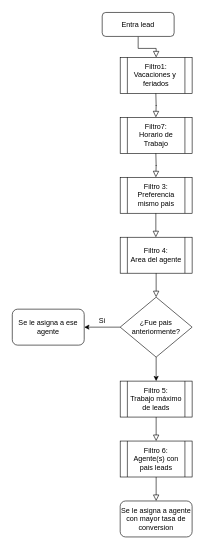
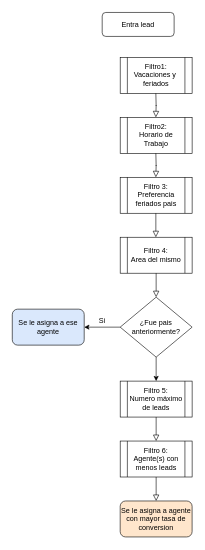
- <mxCell id="2" value="" style="rounded=0;html=1;jettySize=auto;orthogonalLoop=1;fontSize=11;endArrow=block;endFill=0;endSize=8;strokeWidth=1;shadow=0;labelBackgroundColor=none;edgeStyle=orthogonalEdgeStyle;entryX=0.5;entryY=0;entryDx=0;entryDy=0;" parent="1" source="3" target="5" edge="1"><mxGeometry relative="1" as="geometry"><mxPoint x="260" y="165" as="targetPoint" /></mxGeometry></mxCell>
- <mxCell id="6" value="Filtro7:&lt;br&gt;Horario de Trabajo" style="shape=process;whiteSpace=wrap;html=1;backgroundOutline=1;" vertex="1" parent="1"><mxGeometry x="200" y="195" width="120" height="60" as="geometry" /></mxCell>
+ <mxCell id="6" value="Filtro2:&lt;br&gt;Horario de Trabajo" style="shape=process;whiteSpace=wrap;html=1;backgroundOutline=1;" vertex="1" parent="1"><mxGeometry x="200" y="195" width="120" height="60" as="geometry" /></mxCell>
- <mxCell id="14" value="Filtro 3:&lt;br&gt;Preferencia mismo pais" style="shape=process;whiteSpace=wrap;html=1;backgroundOutline=1;" vertex="1" parent="1"><mxGeometry x="200" y="295" width="120" height="60" as="geometry" /></mxCell>
+ <mxCell id="14" value="Filtro 3:&lt;br&gt;Preferencia feriados pais" style="shape=process;whiteSpace=wrap;html=1;backgroundOutline=1;" vertex="1" parent="1"><mxGeometry x="200" y="295" width="120" height="60" as="geometry" /></mxCell>
- <mxCell id="4" value="Filtro 4:&lt;br&gt;Area del agente" style="shape=process;whiteSpace=wrap;html=1;backgroundOutline=1;" vertex="1" parent="1"><mxGeometry x="200" y="395" width="120" height="60" as="geometry" /></mxCell>
+ <mxCell id="4" value="Filtro 4:&lt;br&gt;Area del mismo" style="shape=process;whiteSpace=wrap;html=1;backgroundOutline=1;" vertex="1" parent="1"><mxGeometry x="200" y="395" width="120" height="60" as="geometry" /></mxCell>
- <mxCell id="12" value="Se le asigna a ese agente" style="rounded=1;whiteSpace=wrap;html=1;" vertex="1" parent="1"><mxGeometry x="20" y="515" width="120" height="60" as="geometry" /></mxCell>
+ <mxCell id="12" value="Se le asigna a ese agente" style="rounded=1;whiteSpace=wrap;html=1;fillColor=#dae8fc;" vertex="1" parent="1"><mxGeometry x="20" y="515" width="120" height="60" as="geometry" /></mxCell>
- <mxCell id="16" value="Filtro 5:&lt;br&gt;Trabajo máximo de leads" style="shape=process;whiteSpace=wrap;html=1;backgroundOutline=1;" vertex="1" parent="1"><mxGeometry x="200" y="635" width="120" height="60" as="geometry" /></mxCell>
+ <mxCell id="16" value="Filtro 5:&lt;br&gt;Numero máximo de leads" style="shape=process;whiteSpace=wrap;html=1;backgroundOutline=1;" vertex="1" parent="1"><mxGeometry x="200" y="635" width="120" height="60" as="geometry" /></mxCell>
- <mxCell id="18" value="Filtro 6:&lt;br&gt;Agente(s) con pais leads" style="shape=process;whiteSpace=wrap;html=1;backgroundOutline=1;" vertex="1" parent="1"><mxGeometry x="200" y="735" width="120" height="60" as="geometry" /></mxCell>
+ <mxCell id="18" value="Filtro 6:&lt;br&gt;Agente(s) con menos leads" style="shape=process;whiteSpace=wrap;html=1;backgroundOutline=1;" vertex="1" parent="1"><mxGeometry x="200" y="735" width="120" height="60" as="geometry" /></mxCell>
- <mxCell id="21" value="Se le asigna a agente&lt;br&gt;con mayor tasa de conversion" style="rounded=1;whiteSpace=wrap;html=1;" vertex="1" parent="1"><mxGeometry x="200" y="835" width="120" height="60" as="geometry" /></mxCell>
+ <mxCell id="21" value="Se le asigna a agente&lt;br&gt;con mayor tasa de conversion" style="rounded=1;whiteSpace=wrap;html=1;fillColor=#ffe6cc;" vertex="1" parent="1"><mxGeometry x="200" y="835" width="120" height="60" as="geometry" /></mxCell>
